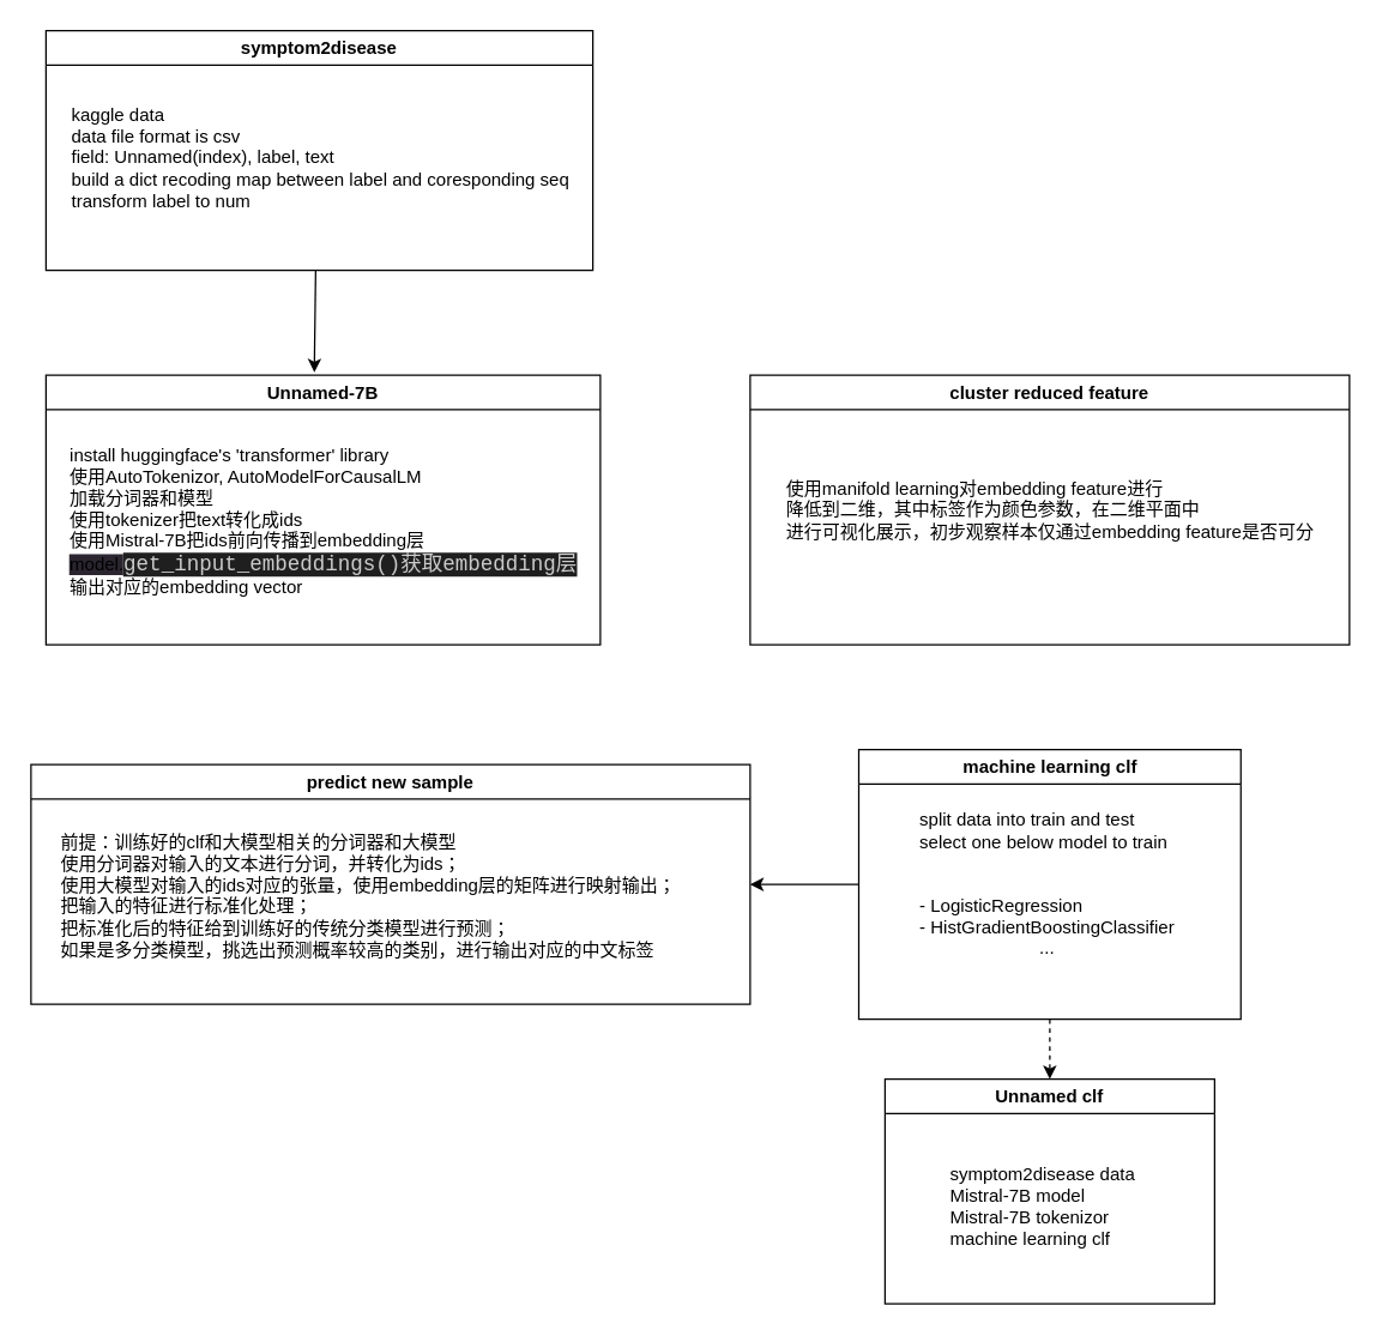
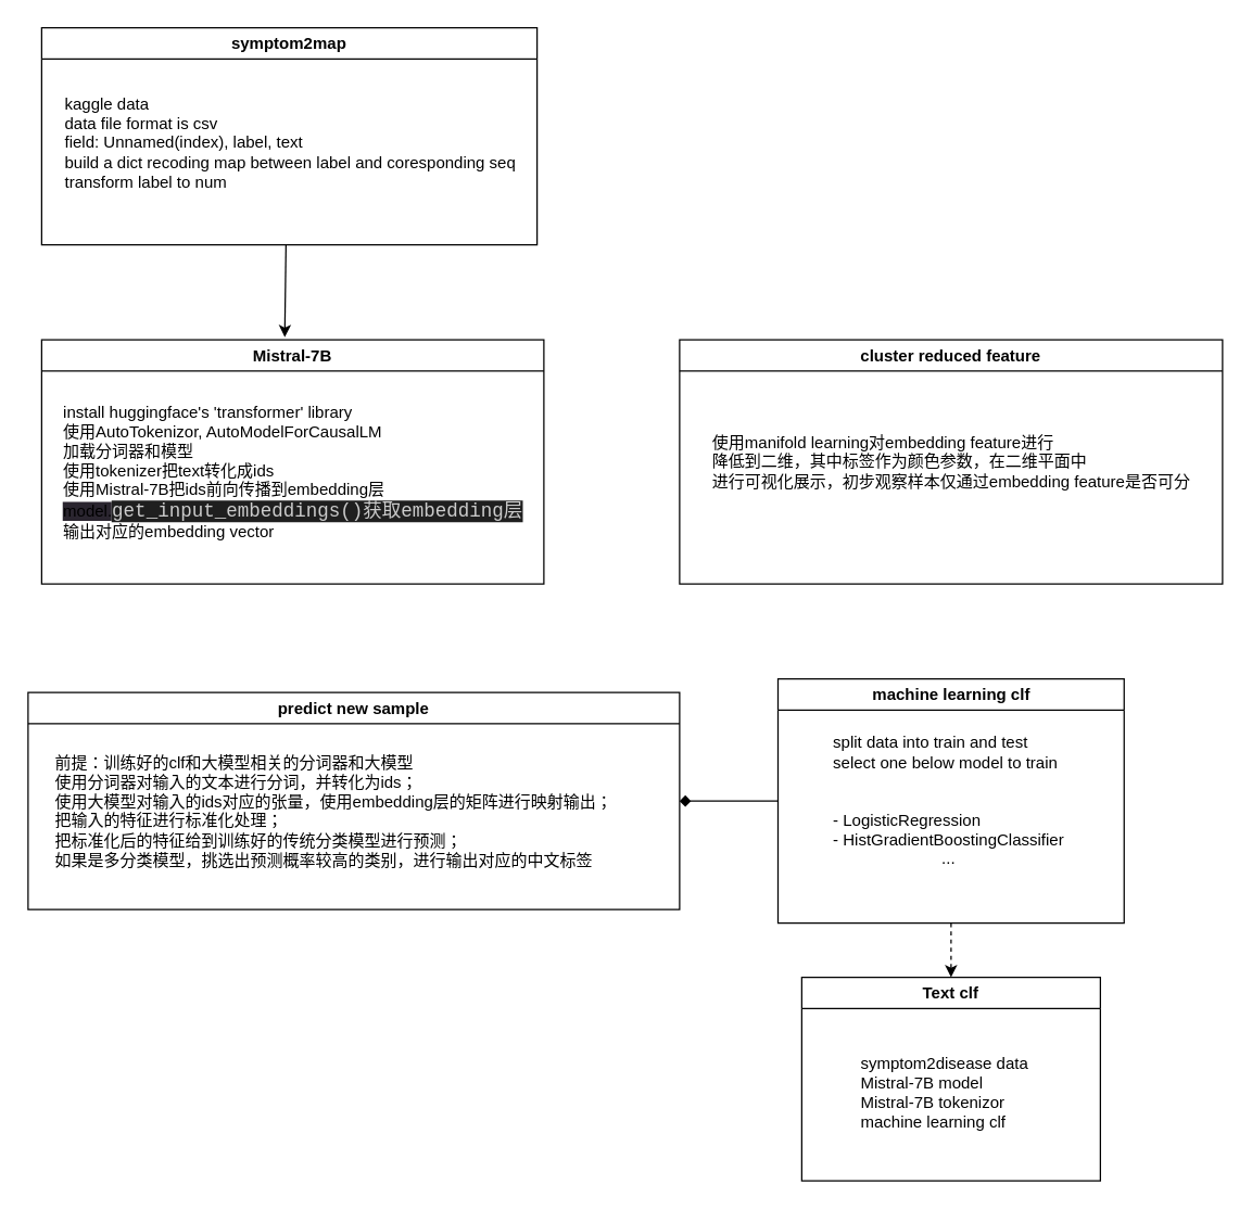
- <mxCell id="2" value="symptom2disease" style="swimlane;whiteSpace=wrap;html=1;" parent="1" vertex="1"><mxGeometry x="30" y="20" width="365" height="160" as="geometry" /></mxCell>
+ <mxCell id="2" value="symptom2map" style="swimlane;whiteSpace=wrap;html=1;" parent="1" vertex="1"><mxGeometry x="30" y="20" width="365" height="160" as="geometry" /></mxCell>
- <mxCell id="6" value="Unnamed-7B" style="swimlane;whiteSpace=wrap;html=1;" parent="1" vertex="1"><mxGeometry x="30" y="250" width="370" height="180" as="geometry" /></mxCell>
+ <mxCell id="6" value="Mistral-7B" style="swimlane;whiteSpace=wrap;html=1;" parent="1" vertex="1"><mxGeometry x="30" y="250" width="370" height="180" as="geometry" /></mxCell>
- <mxCell id="16" value="" style="endArrow=classic;html=1;exitX=0;exitY=0.5;exitDx=0;exitDy=0;entryX=1;entryY=0.5;entryDx=0;entryDy=0;" edge="1" parent="1" source="8" target="10"><mxGeometry width="50" height="50" relative="1" as="geometry"><mxPoint x="470" y="620" as="sourcePoint" /><mxPoint x="520" y="570" as="targetPoint" /></mxGeometry></mxCell>
+ <mxCell id="16" value="" style="endArrow=diamond;html=1;exitX=0;exitY=0.5;exitDx=0;exitDy=0;entryX=1;entryY=0.5;entryDx=0;entryDy=0;" edge="1" parent="1" source="8" target="10"><mxGeometry width="50" height="50" relative="1" as="geometry"><mxPoint x="470" y="620" as="sourcePoint" /><mxPoint x="520" y="570" as="targetPoint" /></mxGeometry></mxCell>
- <mxCell id="4" value="Unnamed clf" style="swimlane;whiteSpace=wrap;html=1;" parent="1" vertex="1"><mxGeometry x="590" y="720" width="220" height="150" as="geometry" /></mxCell>
+ <mxCell id="4" value="Text clf" style="swimlane;whiteSpace=wrap;html=1;" parent="1" vertex="1"><mxGeometry x="590" y="720" width="220" height="150" as="geometry" /></mxCell>
